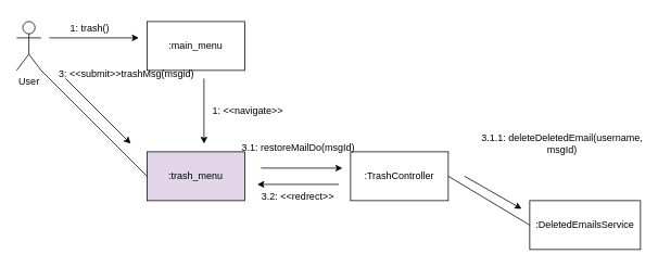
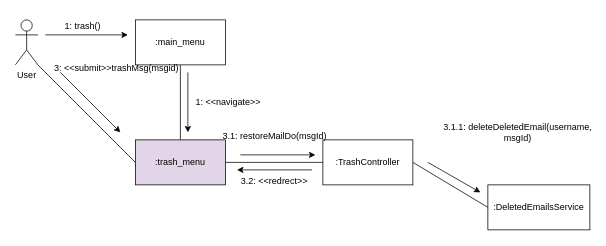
+ <mxCell id="4" style="edgeStyle=orthogonalEdgeStyle;rounded=0;orthogonalLoop=1;jettySize=auto;html=1;exitX=0.5;exitY=1;exitDx=0;exitDy=0;entryX=0.5;entryY=0;entryDx=0;entryDy=0;endArrow=none;endFill=0;" parent="1" source="5" target="7" edge="1"><mxGeometry relative="1" as="geometry" /></mxCell>
+ <mxCell id="6" style="rounded=0;orthogonalLoop=1;jettySize=auto;html=1;entryX=0;entryY=0.5;entryDx=0;entryDy=0;endArrow=none;endFill=0;exitX=1;exitY=0.5;exitDx=0;exitDy=0;" parent="1" source="7" target="9" edge="1"><mxGeometry relative="1" as="geometry" /></mxCell>
